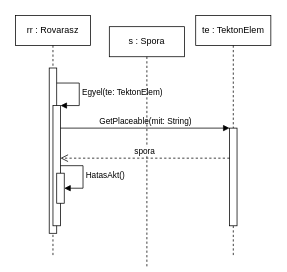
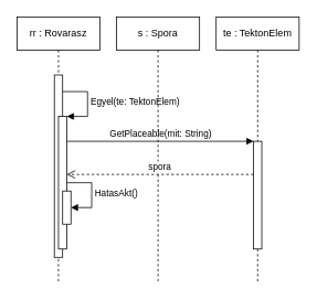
- <mxCell id="11" value="s : Spora" style="shape=umlLifeline;perimeter=lifelinePerimeter;whiteSpace=wrap;html=1;container=1;dropTarget=0;collapsible=0;recursiveResize=0;outlineConnect=0;portConstraint=eastwest;newEdgeStyle={&quot;curved&quot;:0,&quot;rounded&quot;:0};" vertex="1" parent="1"><mxGeometry x="145" y="35" width="100" height="320" as="geometry" /></mxCell>
+ <mxCell id="11" value="s : Spora" style="shape=umlLifeline;perimeter=lifelinePerimeter;whiteSpace=wrap;html=1;container=1;dropTarget=0;collapsible=0;recursiveResize=0;outlineConnect=0;portConstraint=eastwest;newEdgeStyle={&quot;curved&quot;:0,&quot;rounded&quot;:0};" vertex="1" parent="1"><mxGeometry x="140" y="20" width="100" height="320" as="geometry" /></mxCell>
